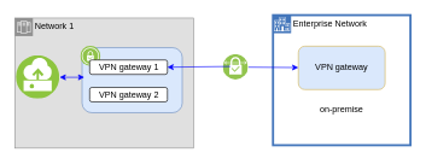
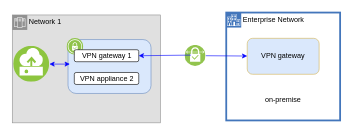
- <mxCell id="6" value="VPN gateway 2" style="rounded=1;whiteSpace=wrap;html=1;" vertex="1" parent="2"><mxGeometry x="103.5" y="96" width="107.5" height="20" as="geometry" /></mxCell>
+ <mxCell id="6" value="VPN appliance 2" style="rounded=1;whiteSpace=wrap;html=1;" vertex="1" parent="2"><mxGeometry x="103.5" y="96" width="107.5" height="20" as="geometry" /></mxCell>
- <mxCell id="11" value="on-premise" style="text;html=1;strokeColor=none;fillColor=none;align=center;verticalAlign=middle;whiteSpace=wrap;rounded=0;" vertex="1" parent="9"><mxGeometry x="50" y="115" width="90" height="30" as="geometry" /></mxCell>
+ <mxCell id="11" value="on-premise" style="text;html=1;strokeColor=none;fillColor=none;align=center;verticalAlign=middle;whiteSpace=wrap;rounded=0;" vertex="1" parent="9"><mxGeometry x="50" y="130" width="90" height="30" as="geometry" /></mxCell>
